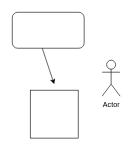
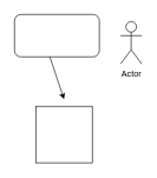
- <mxCell id="5" value="Actor" style="shape=umlActor;verticalLabelPosition=bottom;verticalAlign=top;html=1;outlineConnect=0;" vertex="1" parent="1"><mxGeometry x="170" y="100" width="30" height="60" as="geometry" /></mxCell>
+ <mxCell id="5" value="Actor" style="shape=umlActor;verticalLabelPosition=bottom;verticalAlign=top;html=1;outlineConnect=0;" vertex="1" parent="1"><mxGeometry x="170" y="30" width="30" height="60" as="geometry" /></mxCell>
